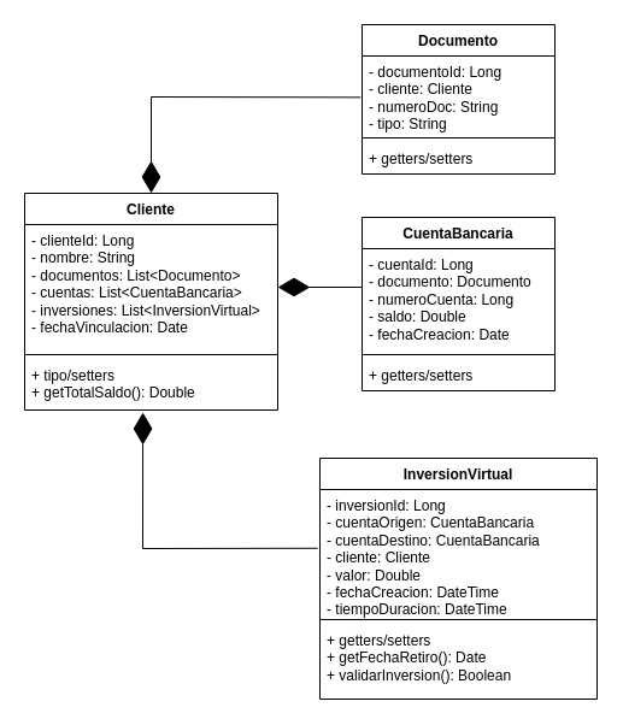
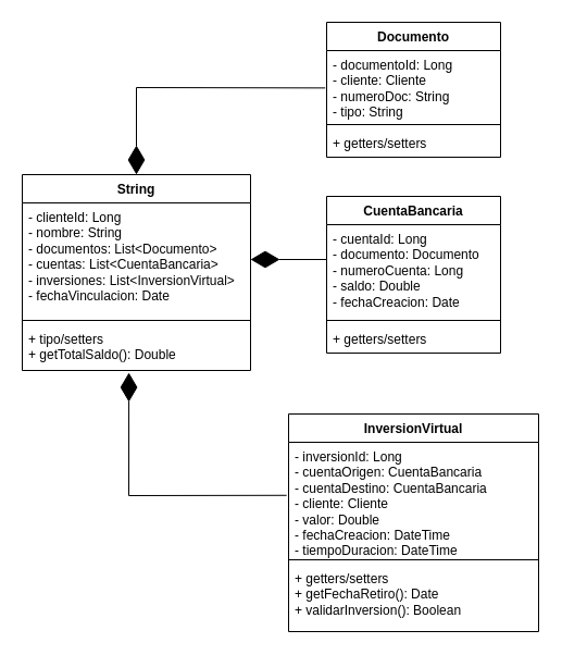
- <mxCell id="2" value="Cliente" style="swimlane;fontStyle=1;align=center;verticalAlign=top;childLayout=stackLayout;horizontal=1;startSize=26;horizontalStack=0;resizeParent=1;resizeParentMax=0;resizeLast=0;collapsible=1;marginBottom=0;whiteSpace=wrap;html=1;" parent="1" vertex="1"><mxGeometry x="20" y="160" width="210" height="180" as="geometry" /></mxCell>
+ <mxCell id="2" value="String" style="swimlane;fontStyle=1;align=center;verticalAlign=top;childLayout=stackLayout;horizontal=1;startSize=26;horizontalStack=0;resizeParent=1;resizeParentMax=0;resizeLast=0;collapsible=1;marginBottom=0;whiteSpace=wrap;html=1;" parent="1" vertex="1"><mxGeometry x="20" y="160" width="210" height="180" as="geometry" /></mxCell>
